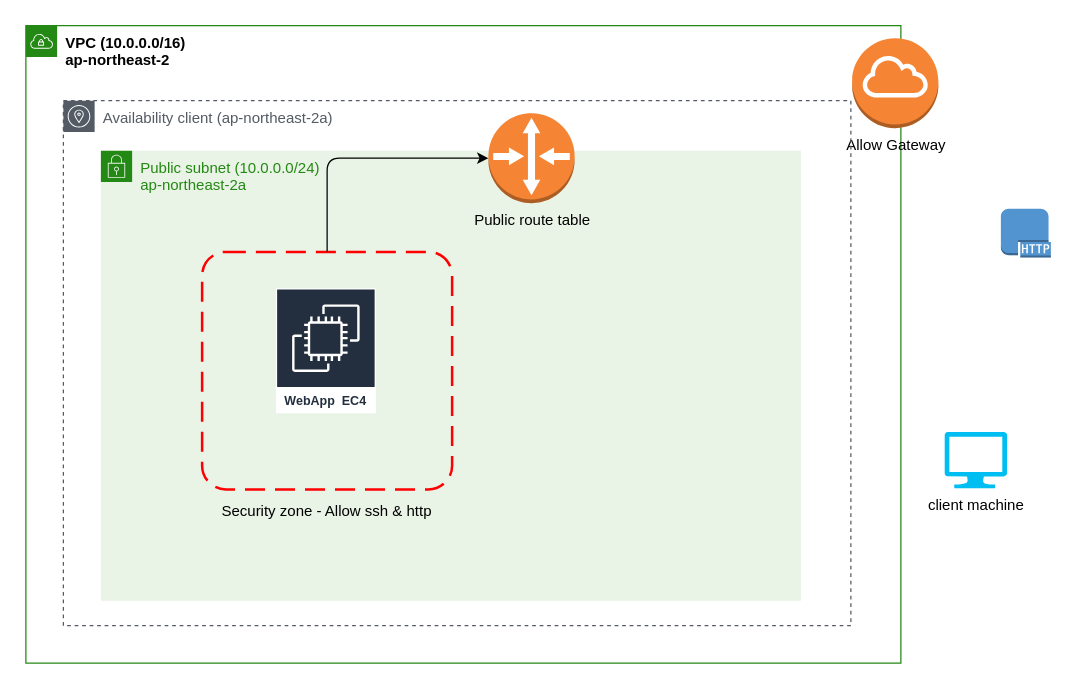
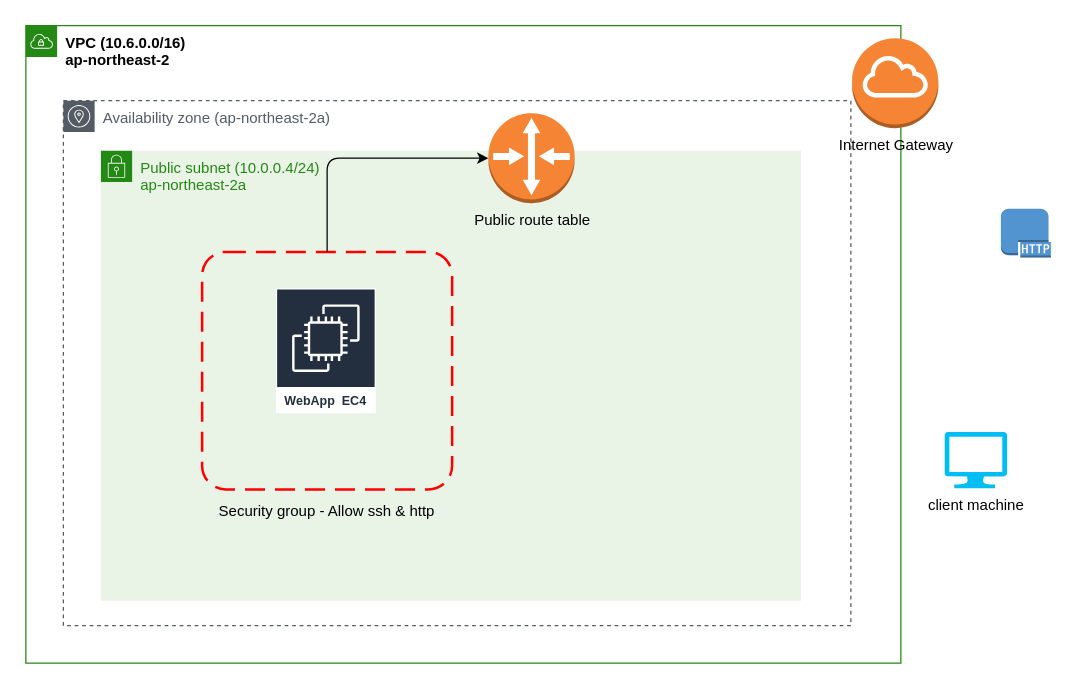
- <mxCell id="2" value="&lt;font color=&quot;#000000&quot;&gt;&lt;b&gt;VPC (10.0.0.0/16)&lt;br&gt;ap-northeast-2&lt;br&gt;&lt;/b&gt;&lt;/font&gt;" style="points=[[0,0],[0.25,0],[0.5,0],[0.75,0],[1,0],[1,0.25],[1,0.5],[1,0.75],[1,1],[0.75,1],[0.5,1],[0.25,1],[0,1],[0,0.75],[0,0.5],[0,0.25]];outlineConnect=0;gradientColor=none;html=1;whiteSpace=wrap;fontSize=12;fontStyle=0;shape=mxgraph.aws4.group;grIcon=mxgraph.aws4.group_vpc;strokeColor=#248814;fillColor=none;verticalAlign=top;align=left;spacingLeft=30;fontColor=#AAB7B8;dashed=0;" parent="1" vertex="1"><mxGeometry x="20" y="20" width="700" height="510" as="geometry" /></mxCell>
+ <mxCell id="2" value="&lt;font color=&quot;#000000&quot;&gt;&lt;b&gt;VPC (10.6.0.0/16)&lt;br&gt;ap-northeast-2&lt;br&gt;&lt;/b&gt;&lt;/font&gt;" style="points=[[0,0],[0.25,0],[0.5,0],[0.75,0],[1,0],[1,0.25],[1,0.5],[1,0.75],[1,1],[0.75,1],[0.5,1],[0.25,1],[0,1],[0,0.75],[0,0.5],[0,0.25]];outlineConnect=0;gradientColor=none;html=1;whiteSpace=wrap;fontSize=12;fontStyle=0;shape=mxgraph.aws4.group;grIcon=mxgraph.aws4.group_vpc;strokeColor=#248814;fillColor=none;verticalAlign=top;align=left;spacingLeft=30;fontColor=#AAB7B8;dashed=0;" parent="1" vertex="1"><mxGeometry x="20" y="20" width="700" height="510" as="geometry" /></mxCell>
- <mxCell id="11" value="Availability client (ap-northeast-2a)" style="outlineConnect=0;gradientColor=none;html=1;whiteSpace=wrap;fontSize=12;fontStyle=0;shape=mxgraph.aws4.group;grIcon=mxgraph.aws4.group_availability_zone;strokeColor=#545B64;fillColor=none;verticalAlign=top;align=left;spacingLeft=30;fontColor=#545B64;dashed=1;" parent="1" vertex="1"><mxGeometry x="50" y="80" width="630" height="420" as="geometry" /></mxCell>
+ <mxCell id="11" value="Availability zone (ap-northeast-2a)" style="outlineConnect=0;gradientColor=none;html=1;whiteSpace=wrap;fontSize=12;fontStyle=0;shape=mxgraph.aws4.group;grIcon=mxgraph.aws4.group_availability_zone;strokeColor=#545B64;fillColor=none;verticalAlign=top;align=left;spacingLeft=30;fontColor=#545B64;dashed=1;" parent="1" vertex="1"><mxGeometry x="50" y="80" width="630" height="420" as="geometry" /></mxCell>
- <mxCell id="4" value="Allow Gateway" style="outlineConnect=0;dashed=0;verticalLabelPosition=bottom;verticalAlign=top;align=center;html=1;shape=mxgraph.aws3.internet_gateway;fillColor=#F58534;gradientColor=none;" parent="1" vertex="1"><mxGeometry x="681" y="30" width="69" height="72" as="geometry" /></mxCell>
+ <mxCell id="4" value="Internet Gateway" style="outlineConnect=0;dashed=0;verticalLabelPosition=bottom;verticalAlign=top;align=center;html=1;shape=mxgraph.aws3.internet_gateway;fillColor=#F58534;gradientColor=none;" parent="1" vertex="1"><mxGeometry x="681" y="30" width="69" height="72" as="geometry" /></mxCell>
- <mxCell id="3" value="Public subnet (10.0.0.0/24)&lt;br&gt;ap-northeast-2a" style="points=[[0,0],[0.25,0],[0.5,0],[0.75,0],[1,0],[1,0.25],[1,0.5],[1,0.75],[1,1],[0.75,1],[0.5,1],[0.25,1],[0,1],[0,0.75],[0,0.5],[0,0.25]];outlineConnect=0;gradientColor=none;html=1;whiteSpace=wrap;fontSize=12;fontStyle=0;shape=mxgraph.aws4.group;grIcon=mxgraph.aws4.group_security_group;grStroke=0;strokeColor=#248814;fillColor=#E9F3E6;verticalAlign=top;align=left;spacingLeft=30;fontColor=#248814;dashed=0;" parent="1" vertex="1"><mxGeometry x="80" y="120" width="560" height="360" as="geometry" /></mxCell>
+ <mxCell id="3" value="Public subnet (10.0.0.4/24)&lt;br&gt;ap-northeast-2a" style="points=[[0,0],[0.25,0],[0.5,0],[0.75,0],[1,0],[1,0.25],[1,0.5],[1,0.75],[1,1],[0.75,1],[0.5,1],[0.25,1],[0,1],[0,0.75],[0,0.5],[0,0.25]];outlineConnect=0;gradientColor=none;html=1;whiteSpace=wrap;fontSize=12;fontStyle=0;shape=mxgraph.aws4.group;grIcon=mxgraph.aws4.group_security_group;grStroke=0;strokeColor=#248814;fillColor=#E9F3E6;verticalAlign=top;align=left;spacingLeft=30;fontColor=#248814;dashed=0;" parent="1" vertex="1"><mxGeometry x="80" y="120" width="560" height="360" as="geometry" /></mxCell>
- <mxCell id="7" value="&#10;&#10;&#10;&#10;&#10;&#10;&#10;&#10;&#10;&#10;&#10;&#10;&#10;&#10;&#10;&#10;Security zone - Allow ssh &amp; http" style="rounded=1;arcSize=10;dashed=1;strokeColor=#ff0000;fillColor=none;gradientColor=none;dashPattern=8 4;strokeWidth=2;" parent="1" vertex="1"><mxGeometry x="161" y="201" width="200" height="190" as="geometry" /></mxCell>
+ <mxCell id="7" value="&#10;&#10;&#10;&#10;&#10;&#10;&#10;&#10;&#10;&#10;&#10;&#10;&#10;&#10;&#10;&#10;Security group - Allow ssh &amp; http" style="rounded=1;arcSize=10;dashed=1;strokeColor=#ff0000;fillColor=none;gradientColor=none;dashPattern=8 4;strokeWidth=2;" parent="1" vertex="1"><mxGeometry x="161" y="201" width="200" height="190" as="geometry" /></mxCell>
